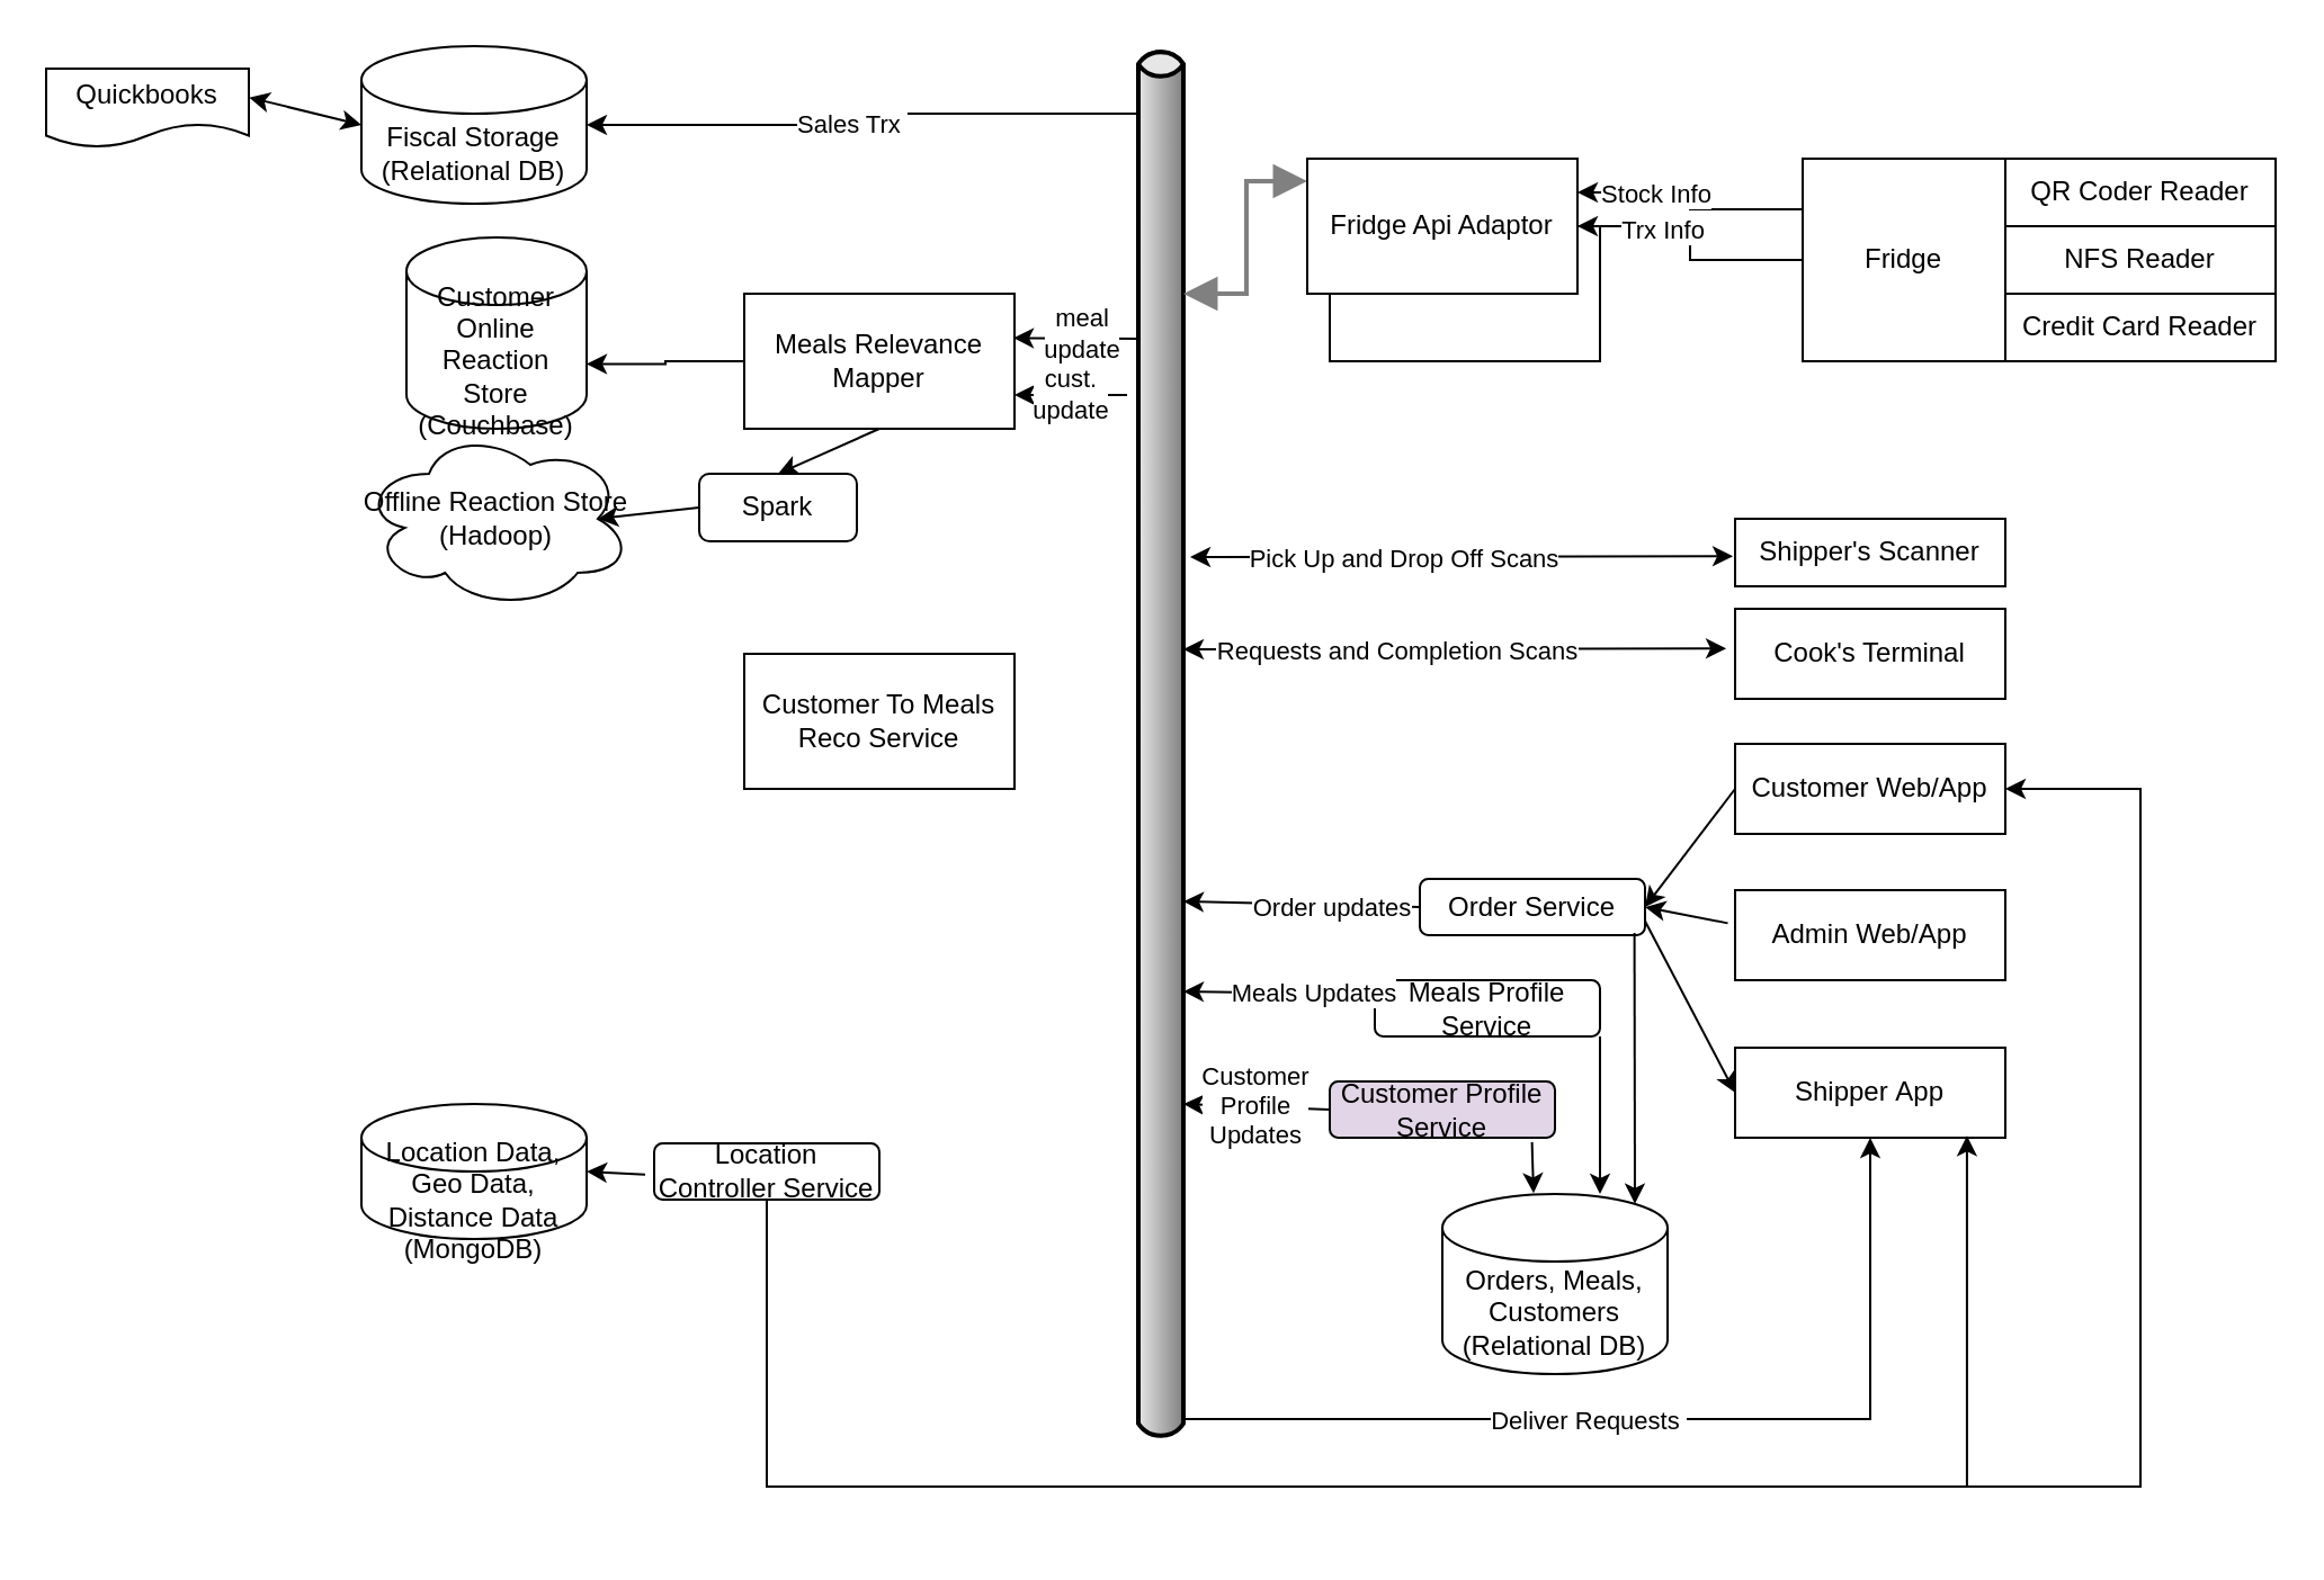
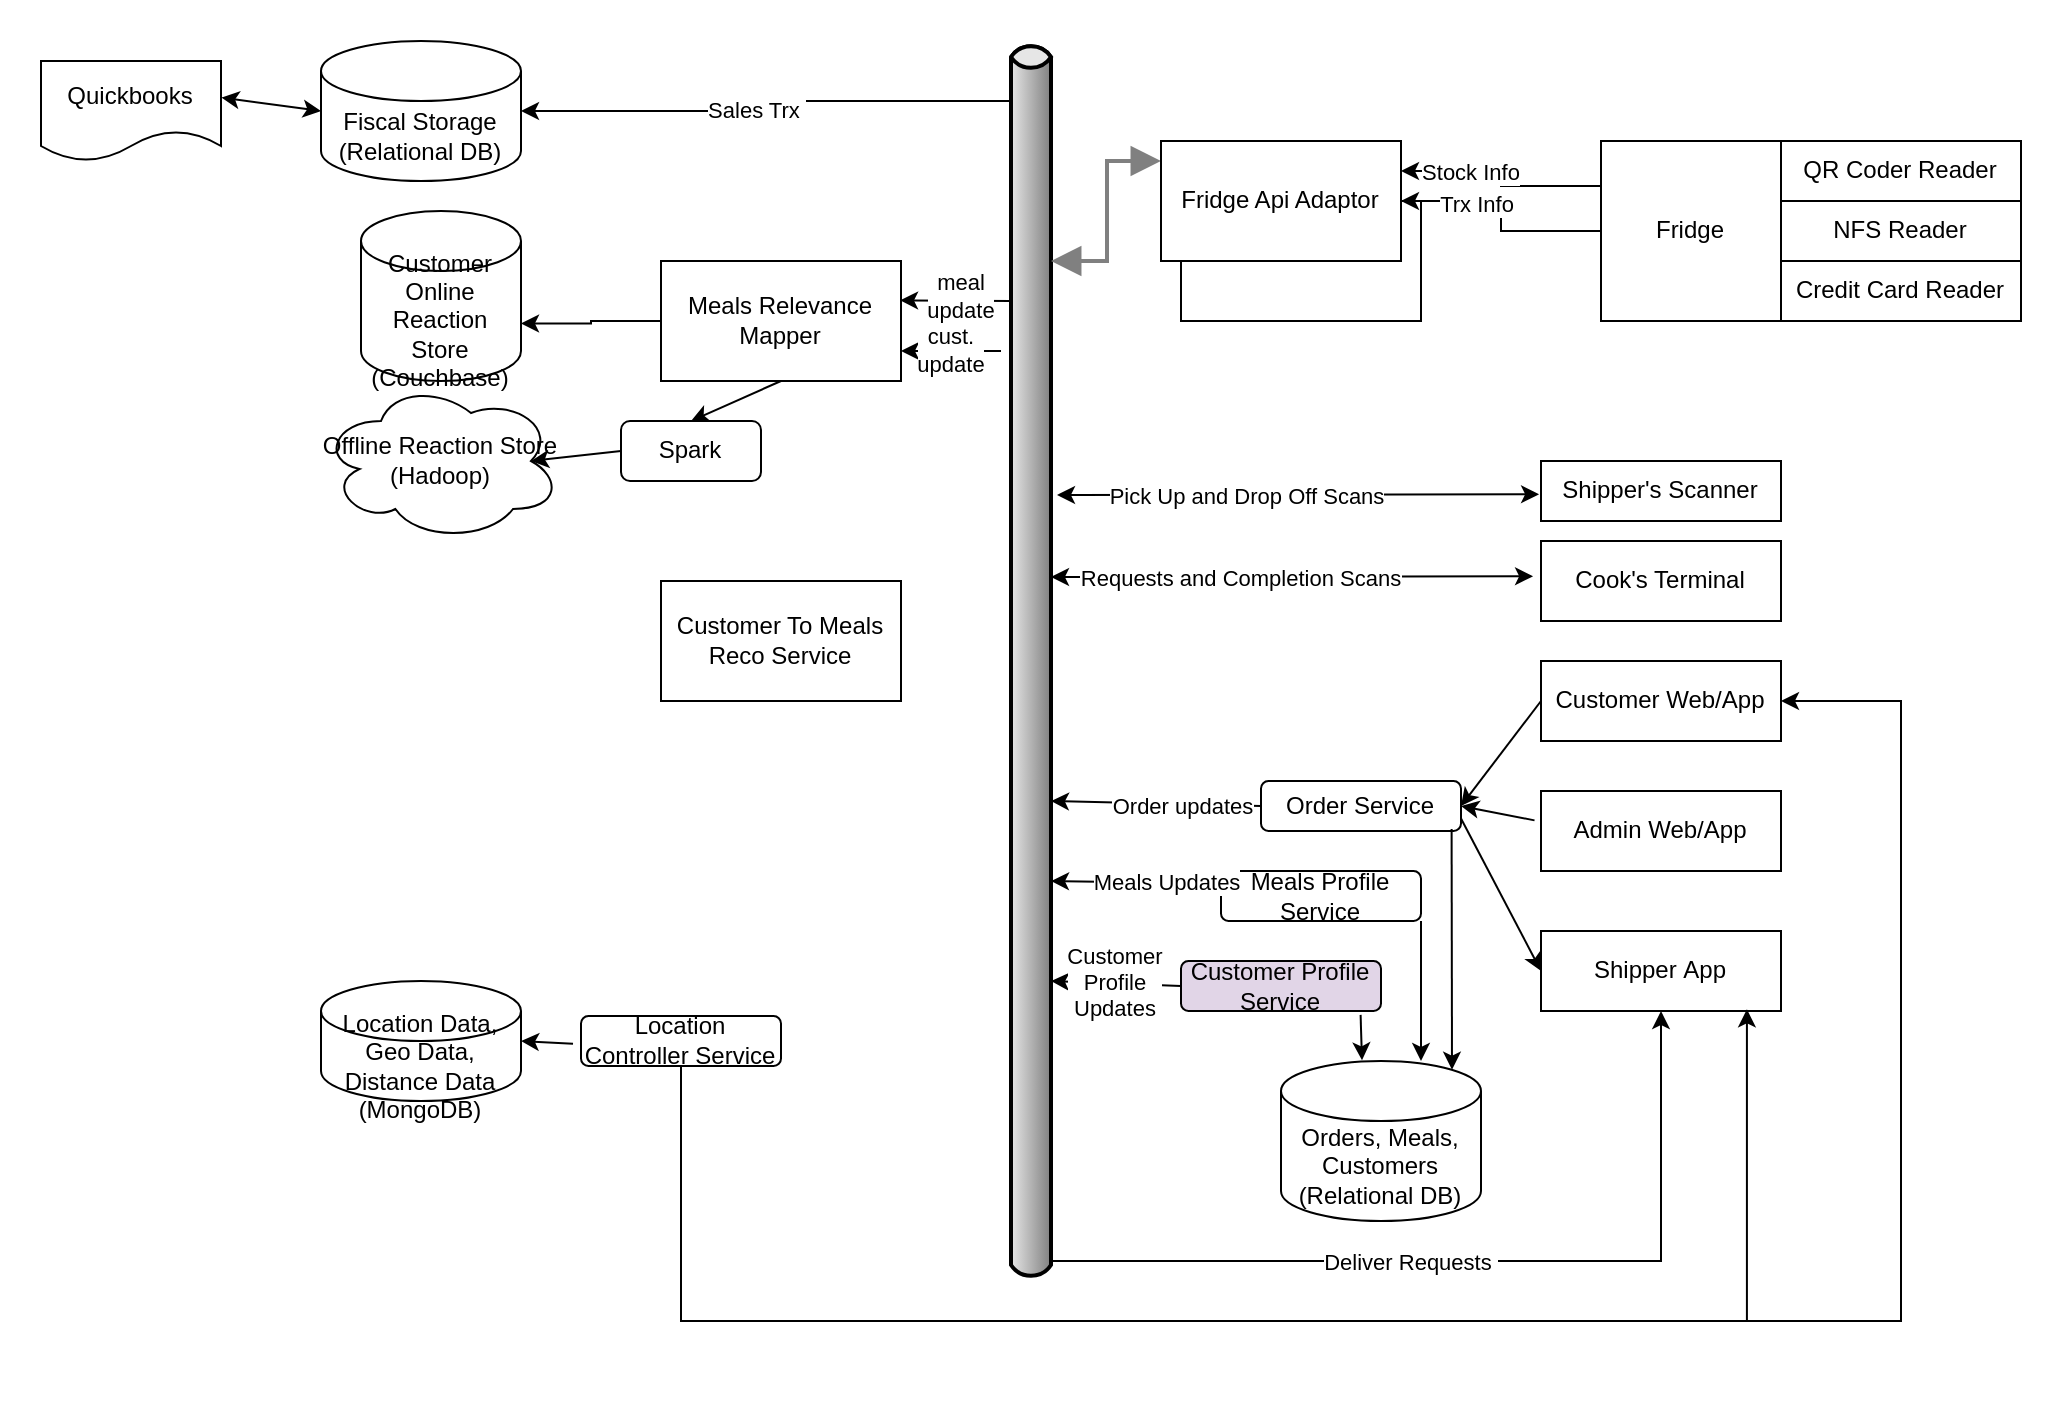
- <mxCell id="19" value="Quickbooks" style="shape=document;whiteSpace=wrap;html=1;boundedLbl=1;" vertex="1" parent="1"><mxGeometry x="20" y="30" width="90" height="35" as="geometry" /></mxCell>
+ <mxCell id="19" value="Quickbooks" style="shape=document;whiteSpace=wrap;html=1;boundedLbl=1;" vertex="1" parent="1"><mxGeometry x="20" y="30" width="90" height="50" as="geometry" /></mxCell>
